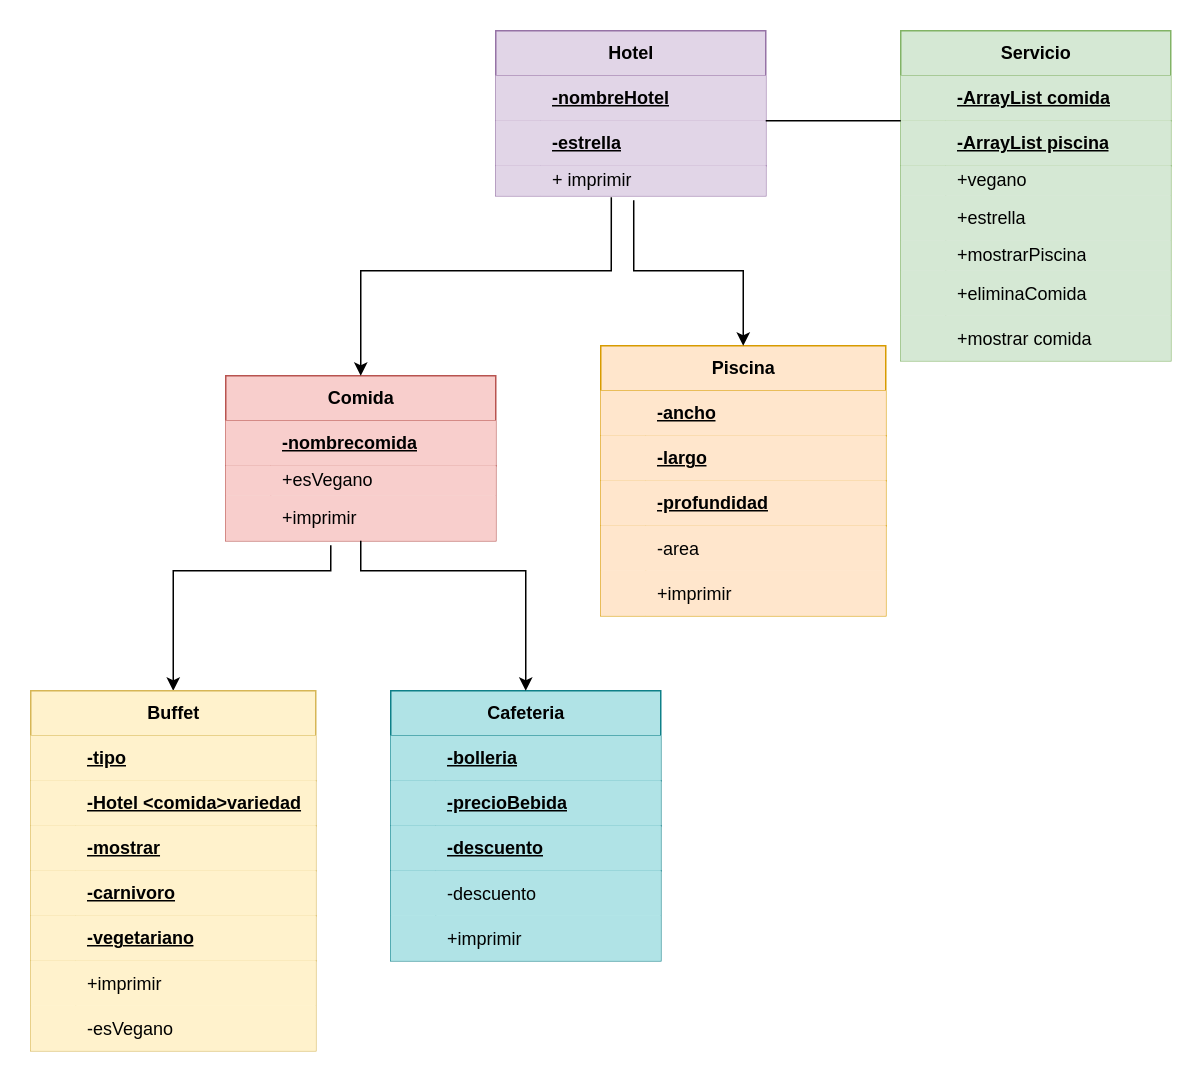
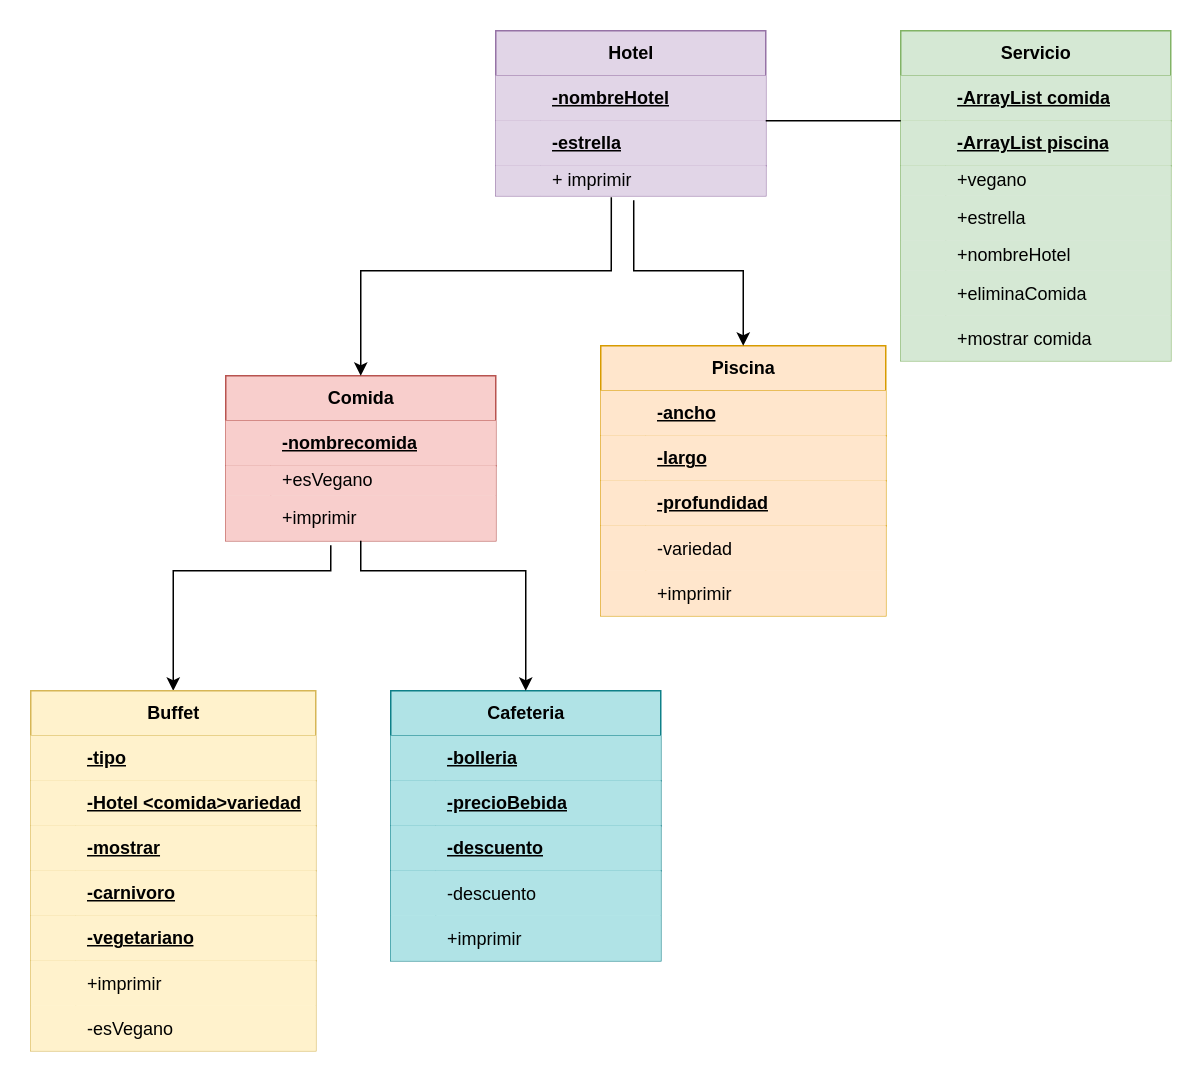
- <mxCell id="17" value="+mostrarPiscina" style="shape=partialRectangle;connectable=0;fillColor=#d5e8d4;top=0;left=0;bottom=0;right=0;align=left;spacingLeft=6;overflow=hidden;whiteSpace=wrap;html=1;strokeColor=#82b366;" vertex="1" parent="15"><mxGeometry x="30" width="150" height="20" as="geometry"><mxRectangle width="150" height="20" as="alternateBounds" /></mxGeometry></mxCell>
+ <mxCell id="17" value="+nombreHotel" style="shape=partialRectangle;connectable=0;fillColor=#d5e8d4;top=0;left=0;bottom=0;right=0;align=left;spacingLeft=6;overflow=hidden;whiteSpace=wrap;html=1;strokeColor=#82b366;" vertex="1" parent="15"><mxGeometry x="30" width="150" height="20" as="geometry"><mxRectangle width="150" height="20" as="alternateBounds" /></mxGeometry></mxCell>
- <mxCell id="98" value="-area" style="shape=partialRectangle;connectable=0;fillColor=#ffe6cc;top=0;left=0;bottom=0;right=0;align=left;spacingLeft=6;overflow=hidden;strokeColor=#d79b00;" vertex="1" parent="96"><mxGeometry x="30" width="160" height="30" as="geometry"><mxRectangle width="160" height="30" as="alternateBounds" /></mxGeometry></mxCell>
+ <mxCell id="98" value="-variedad" style="shape=partialRectangle;connectable=0;fillColor=#ffe6cc;top=0;left=0;bottom=0;right=0;align=left;spacingLeft=6;overflow=hidden;strokeColor=#d79b00;" vertex="1" parent="96"><mxGeometry x="30" width="160" height="30" as="geometry"><mxRectangle width="160" height="30" as="alternateBounds" /></mxGeometry></mxCell>
